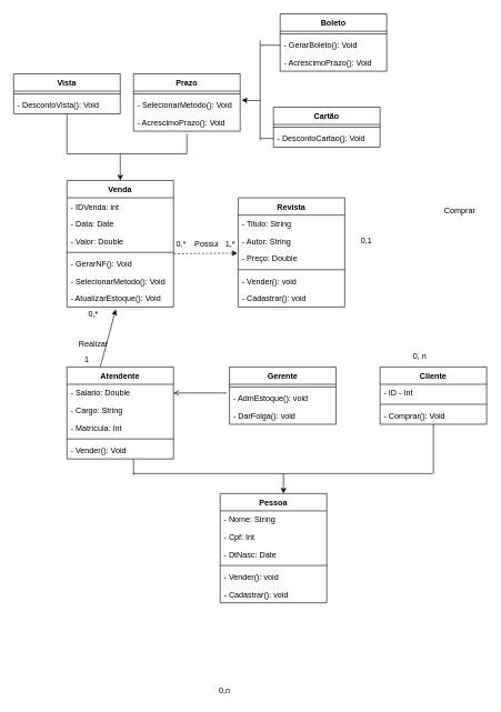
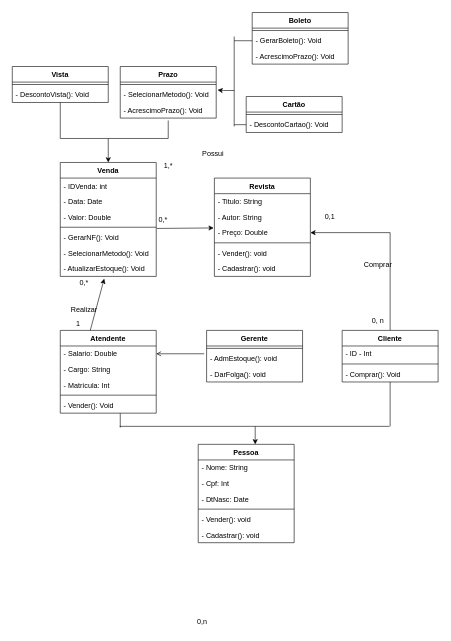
- <mxCell id="31" value="Comprar" style="text;html=1;strokeColor=none;fillColor=none;align=center;verticalAlign=middle;whiteSpace=wrap;rounded=0;sketch=0;" vertex="1" parent="1"><mxGeometry x="670" y="305" width="40" height="20" as="geometry" /></mxCell>
+ <mxCell id="31" value="Comprar" style="text;html=1;strokeColor=none;fillColor=none;align=center;verticalAlign=middle;whiteSpace=wrap;rounded=0;sketch=0;" vertex="1" parent="1"><mxGeometry x="610" y="430" width="40" height="20" as="geometry" /></mxCell>
- <mxCell id="76" value="Possui" style="text;html=1;strokeColor=none;fillColor=none;align=center;verticalAlign=middle;whiteSpace=wrap;rounded=0;sketch=0;" vertex="1" parent="1"><mxGeometry x="290" y="355" width="40" height="20" as="geometry" /></mxCell>
+ <mxCell id="76" value="Possui" style="text;html=1;strokeColor=none;fillColor=none;align=center;verticalAlign=middle;whiteSpace=wrap;rounded=0;sketch=0;" vertex="1" parent="1"><mxGeometry x="335" y="245" width="40" height="20" as="geometry" /></mxCell>
- <mxCell id="77" value="1,*" style="text;html=1;strokeColor=none;fillColor=none;align=center;verticalAlign=middle;whiteSpace=wrap;rounded=0;sketch=0;" vertex="1" parent="1"><mxGeometry x="334" y="355" width="23" height="20" as="geometry" /></mxCell>
+ <mxCell id="77" value="1,*" style="text;html=1;strokeColor=none;fillColor=none;align=center;verticalAlign=middle;whiteSpace=wrap;rounded=0;sketch=0;" vertex="1" parent="1"><mxGeometry x="269" y="265" width="23" height="20" as="geometry" /></mxCell>
- <mxCell id="75" value="" style="endArrow=classic;html=1;entryX=-0.007;entryY=1.199;entryDx=0;entryDy=0;entryPerimeter=0;exitX=1.005;exitY=-0.077;exitDx=0;exitDy=0;exitPerimeter=0;dashed=1;" edge="1" parent="1" source="45" target="4"><mxGeometry width="50" height="50" relative="1" as="geometry"><mxPoint x="300" y="408.09" as="sourcePoint" /><mxPoint x="323.28" y="321.912" as="targetPoint" /></mxGeometry></mxCell>
+ <mxCell id="75" value="" style="endArrow=classic;html=1;entryX=-0.007;entryY=1.199;entryDx=0;entryDy=0;entryPerimeter=0;exitX=1.005;exitY=-0.077;exitDx=0;exitDy=0;exitPerimeter=0;" edge="1" parent="1" source="45" target="4"><mxGeometry width="50" height="50" relative="1" as="geometry"><mxPoint x="300" y="408.09" as="sourcePoint" /><mxPoint x="323.28" y="321.912" as="targetPoint" /></mxGeometry></mxCell>
+ <mxCell id="16" style="edgeStyle=orthogonalEdgeStyle;rounded=0;orthogonalLoop=1;jettySize=auto;html=1;startArrow=none;startFill=0;endArrow=classic;endFill=1;exitX=0.5;exitY=0;exitDx=0;exitDy=0;" edge="1" parent="1" source="17" target="5"><mxGeometry relative="1" as="geometry"><mxPoint x="640" y="350" as="targetPoint" /><Array as="points"><mxPoint x="650" y="387" /></Array></mxGeometry></mxCell>
